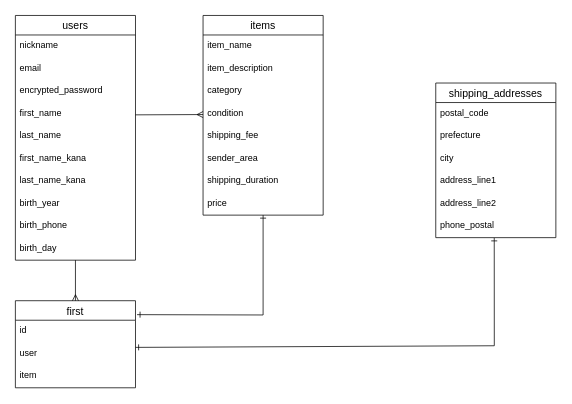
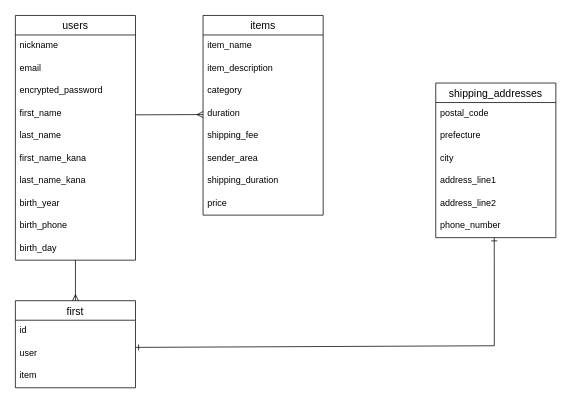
- <mxCell id="17" value="condition" style="text;strokeColor=none;fillColor=none;spacingLeft=4;spacingRight=4;overflow=hidden;rotatable=0;points=[[0,0.5],[1,0.5]];portConstraint=eastwest;fontSize=12;" vertex="1" parent="13"><mxGeometry y="116" width="160" height="30" as="geometry" /></mxCell>
+ <mxCell id="17" value="duration" style="text;strokeColor=none;fillColor=none;spacingLeft=4;spacingRight=4;overflow=hidden;rotatable=0;points=[[0,0.5],[1,0.5]];portConstraint=eastwest;fontSize=12;" vertex="1" parent="13"><mxGeometry y="116" width="160" height="30" as="geometry" /></mxCell>
- <mxCell id="28" value="phone_postal" style="text;strokeColor=none;fillColor=none;spacingLeft=4;spacingRight=4;overflow=hidden;rotatable=0;points=[[0,0.5],[1,0.5]];portConstraint=eastwest;fontSize=12;" vertex="1" parent="22"><mxGeometry y="176" width="160" height="30" as="geometry" /></mxCell>
+ <mxCell id="28" value="phone_number" style="text;strokeColor=none;fillColor=none;spacingLeft=4;spacingRight=4;overflow=hidden;rotatable=0;points=[[0,0.5],[1,0.5]];portConstraint=eastwest;fontSize=12;" vertex="1" parent="22"><mxGeometry y="176" width="160" height="30" as="geometry" /></mxCell>
- <mxCell id="34" value="" style="endArrow=ERone;html=1;rounded=0;entryX=1.013;entryY=0.16;entryDx=0;entryDy=0;entryPerimeter=0;endFill=0;startArrow=ERone;startFill=0;" edge="1" parent="1" source="21" target="29"><mxGeometry relative="1" as="geometry"><mxPoint x="230" y="330" as="sourcePoint" /><mxPoint x="240" y="410" as="targetPoint" /><Array as="points"><mxPoint x="350" y="419" /></Array></mxGeometry></mxCell>
